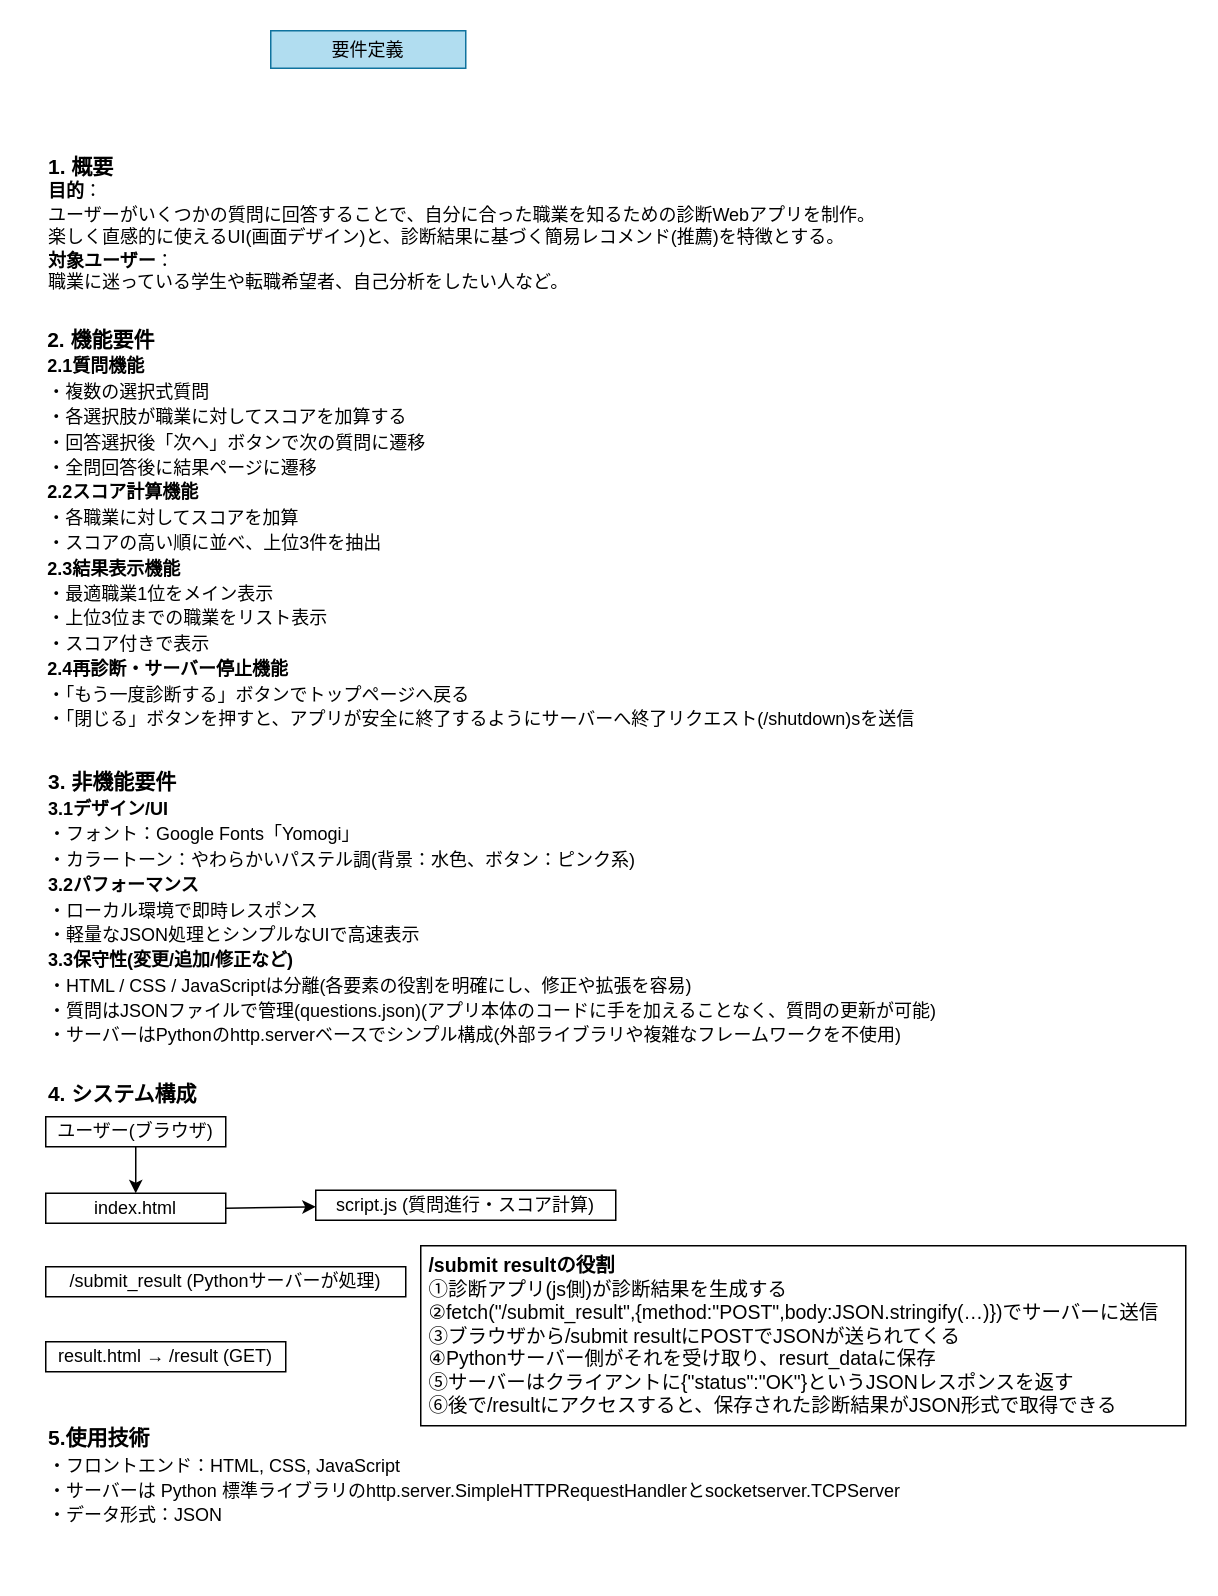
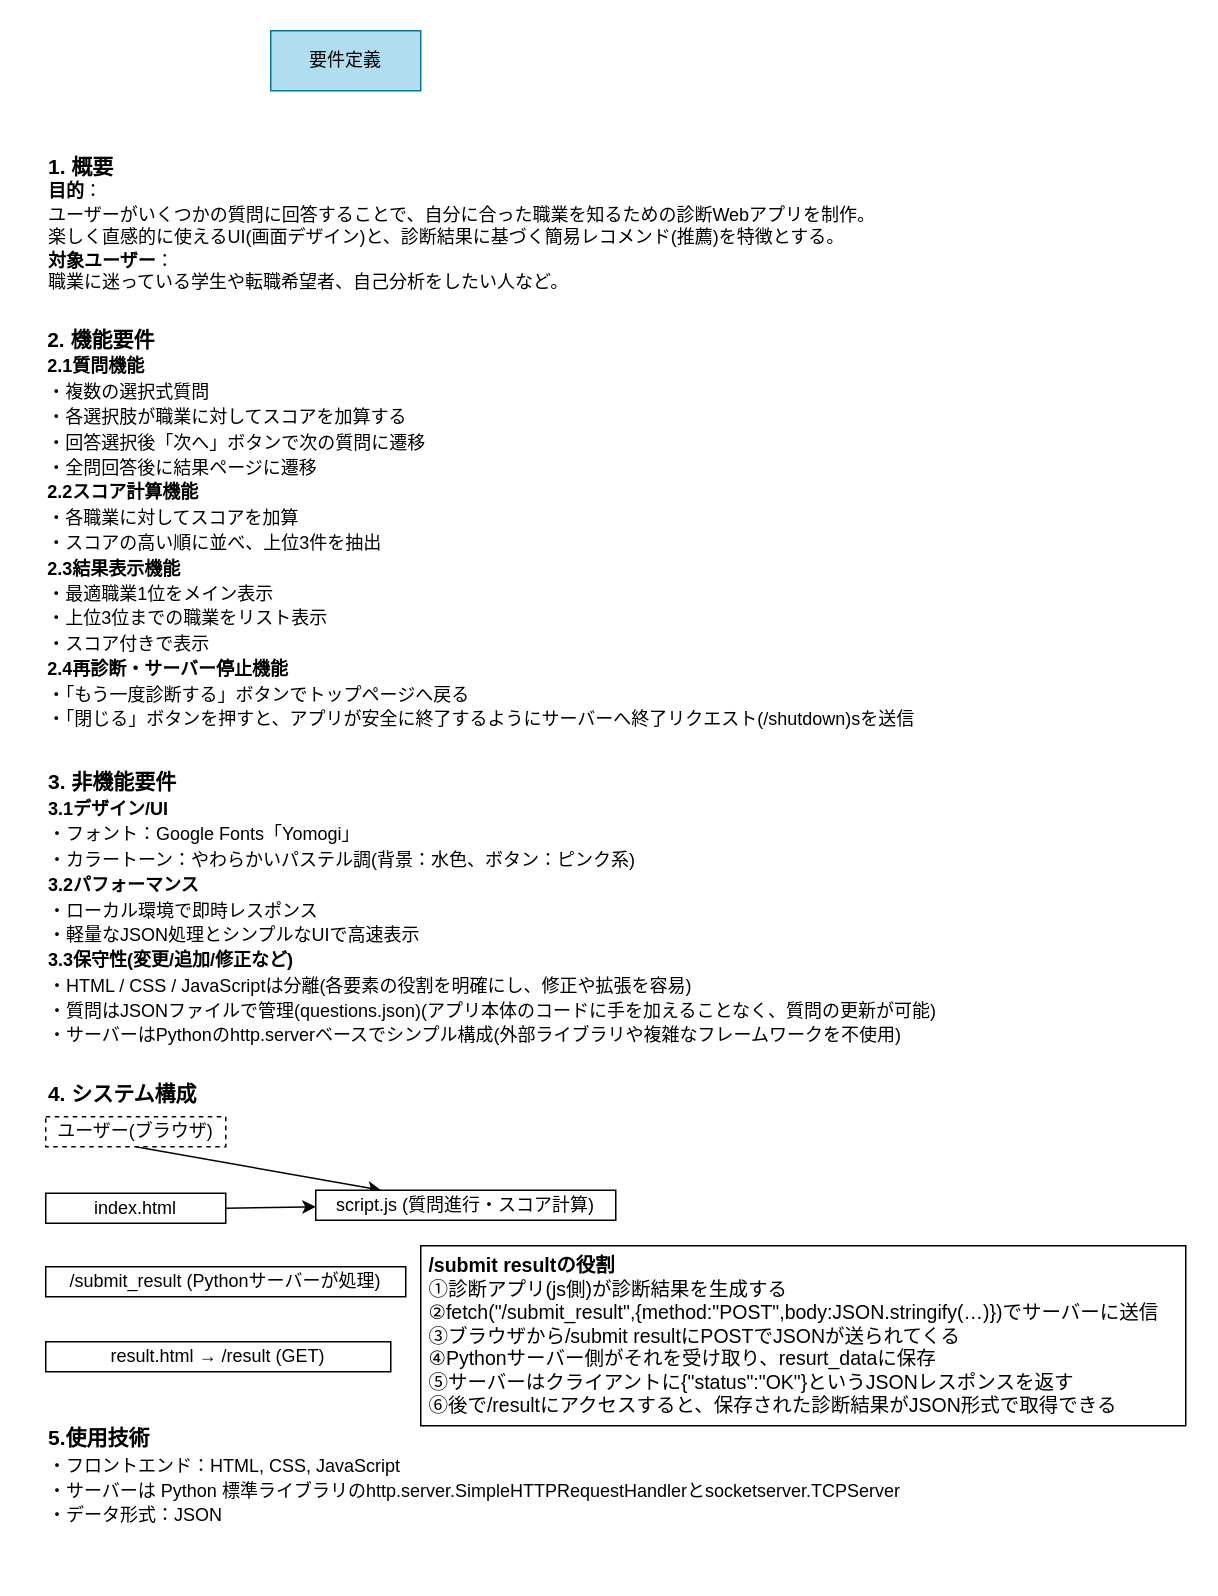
- <mxCell id="2" value="要件定義" style="rounded=0;whiteSpace=wrap;html=1;fillColor=#b1ddf0;strokeColor=#10739e;" parent="1" vertex="1"><mxGeometry x="180" y="20" width="130" height="25" as="geometry" /></mxCell>
+ <mxCell id="2" value="要件定義" style="rounded=0;whiteSpace=wrap;html=1;fillColor=#b1ddf0;strokeColor=#10739e;" parent="1" vertex="1"><mxGeometry x="180" y="20" width="100" height="40" as="geometry" /></mxCell>
- <mxCell id="8" value="ユーザー(ブラウザ)" style="rounded=0;whiteSpace=wrap;html=1;" parent="1" vertex="1"><mxGeometry x="30" y="744" width="120" height="20" as="geometry" /></mxCell>
+ <mxCell id="8" value="ユーザー(ブラウザ)" style="rounded=0;whiteSpace=wrap;html=1;dashed=1;" parent="1" vertex="1"><mxGeometry x="30" y="744" width="120" height="20" as="geometry" /></mxCell>
- <mxCell id="7" style="edgeStyle=none;html=1;exitX=0.5;exitY=1;exitDx=0;exitDy=0;entryX=0.5;entryY=0;entryDx=0;entryDy=0;" parent="1" source="8" target="10" edge="1"><mxGeometry relative="1" as="geometry" /></mxCell>
+ <mxCell id="7" style="edgeStyle=none;html=1;exitX=0.5;exitY=1;exitDx=0;exitDy=0;" parent="1" source="8" target="13" edge="1"><mxGeometry relative="1" as="geometry" /></mxCell>
- <mxCell id="12" value="result.html → /result (GET)" style="rounded=0;whiteSpace=wrap;html=1;" parent="1" vertex="1"><mxGeometry x="30" y="894" width="160" height="20" as="geometry" /></mxCell>
+ <mxCell id="12" value="result.html → /result (GET)" style="rounded=0;whiteSpace=wrap;html=1;" parent="1" vertex="1"><mxGeometry x="30" y="894" width="230" height="20" as="geometry" /></mxCell>
